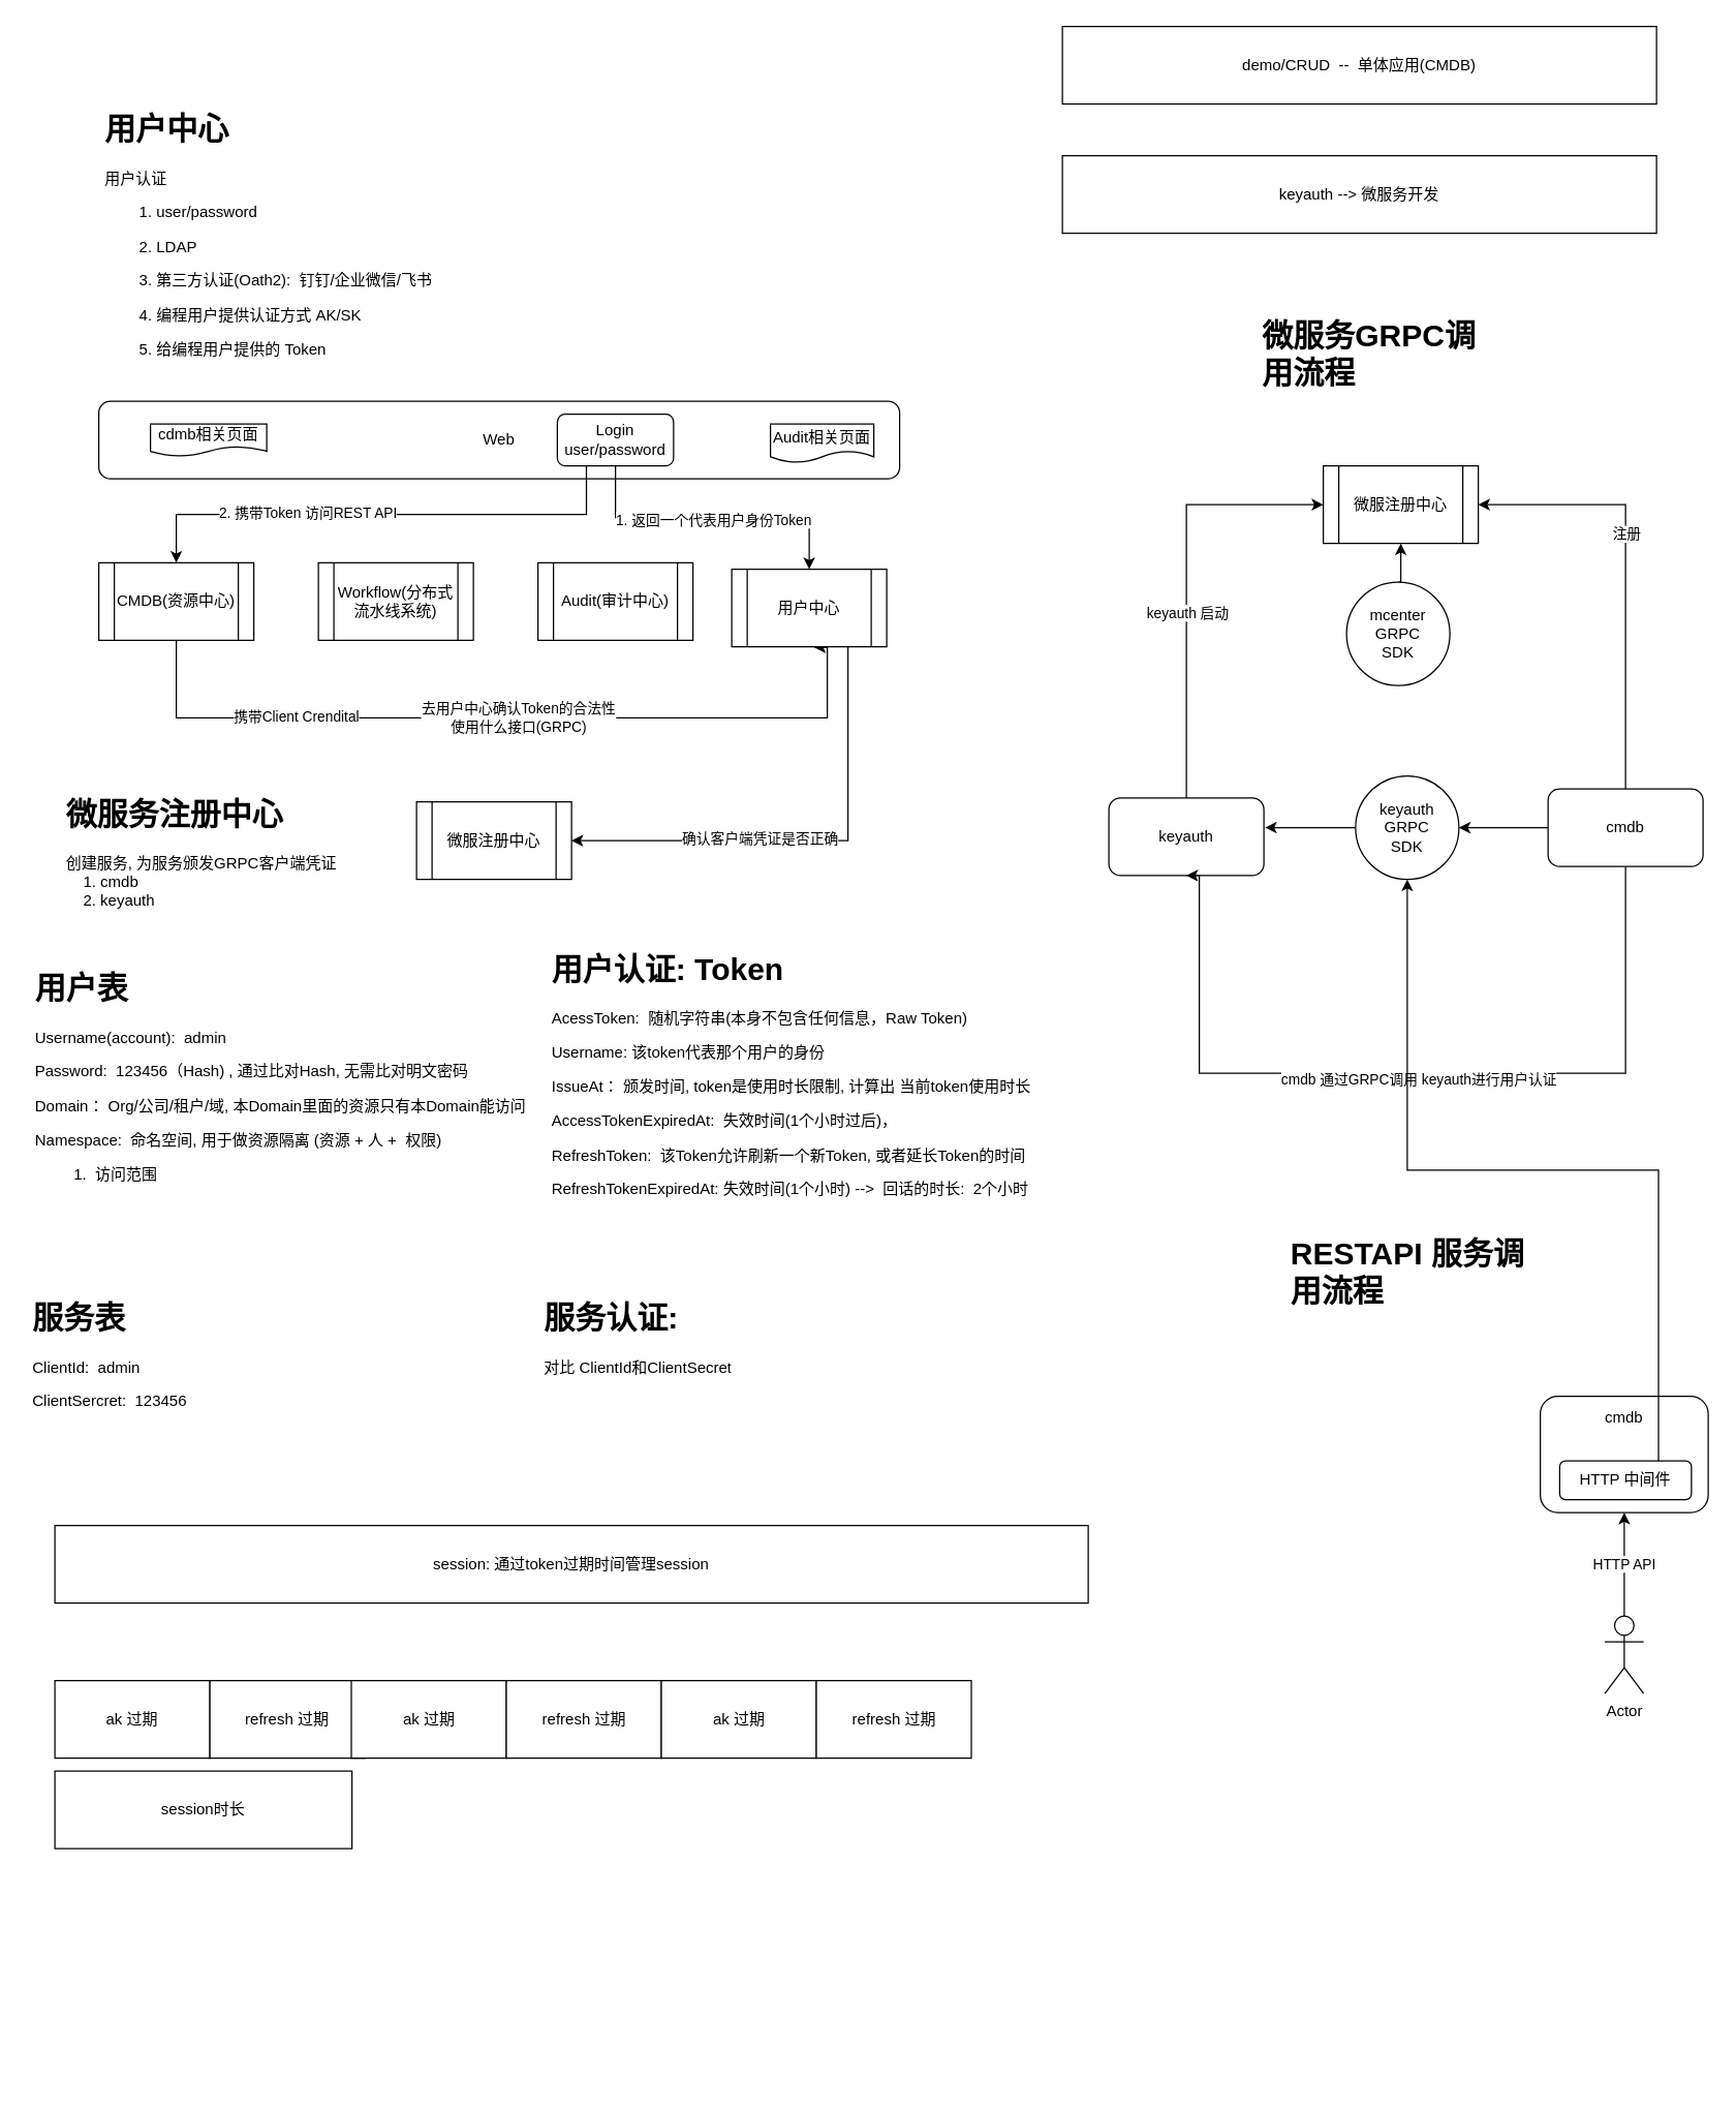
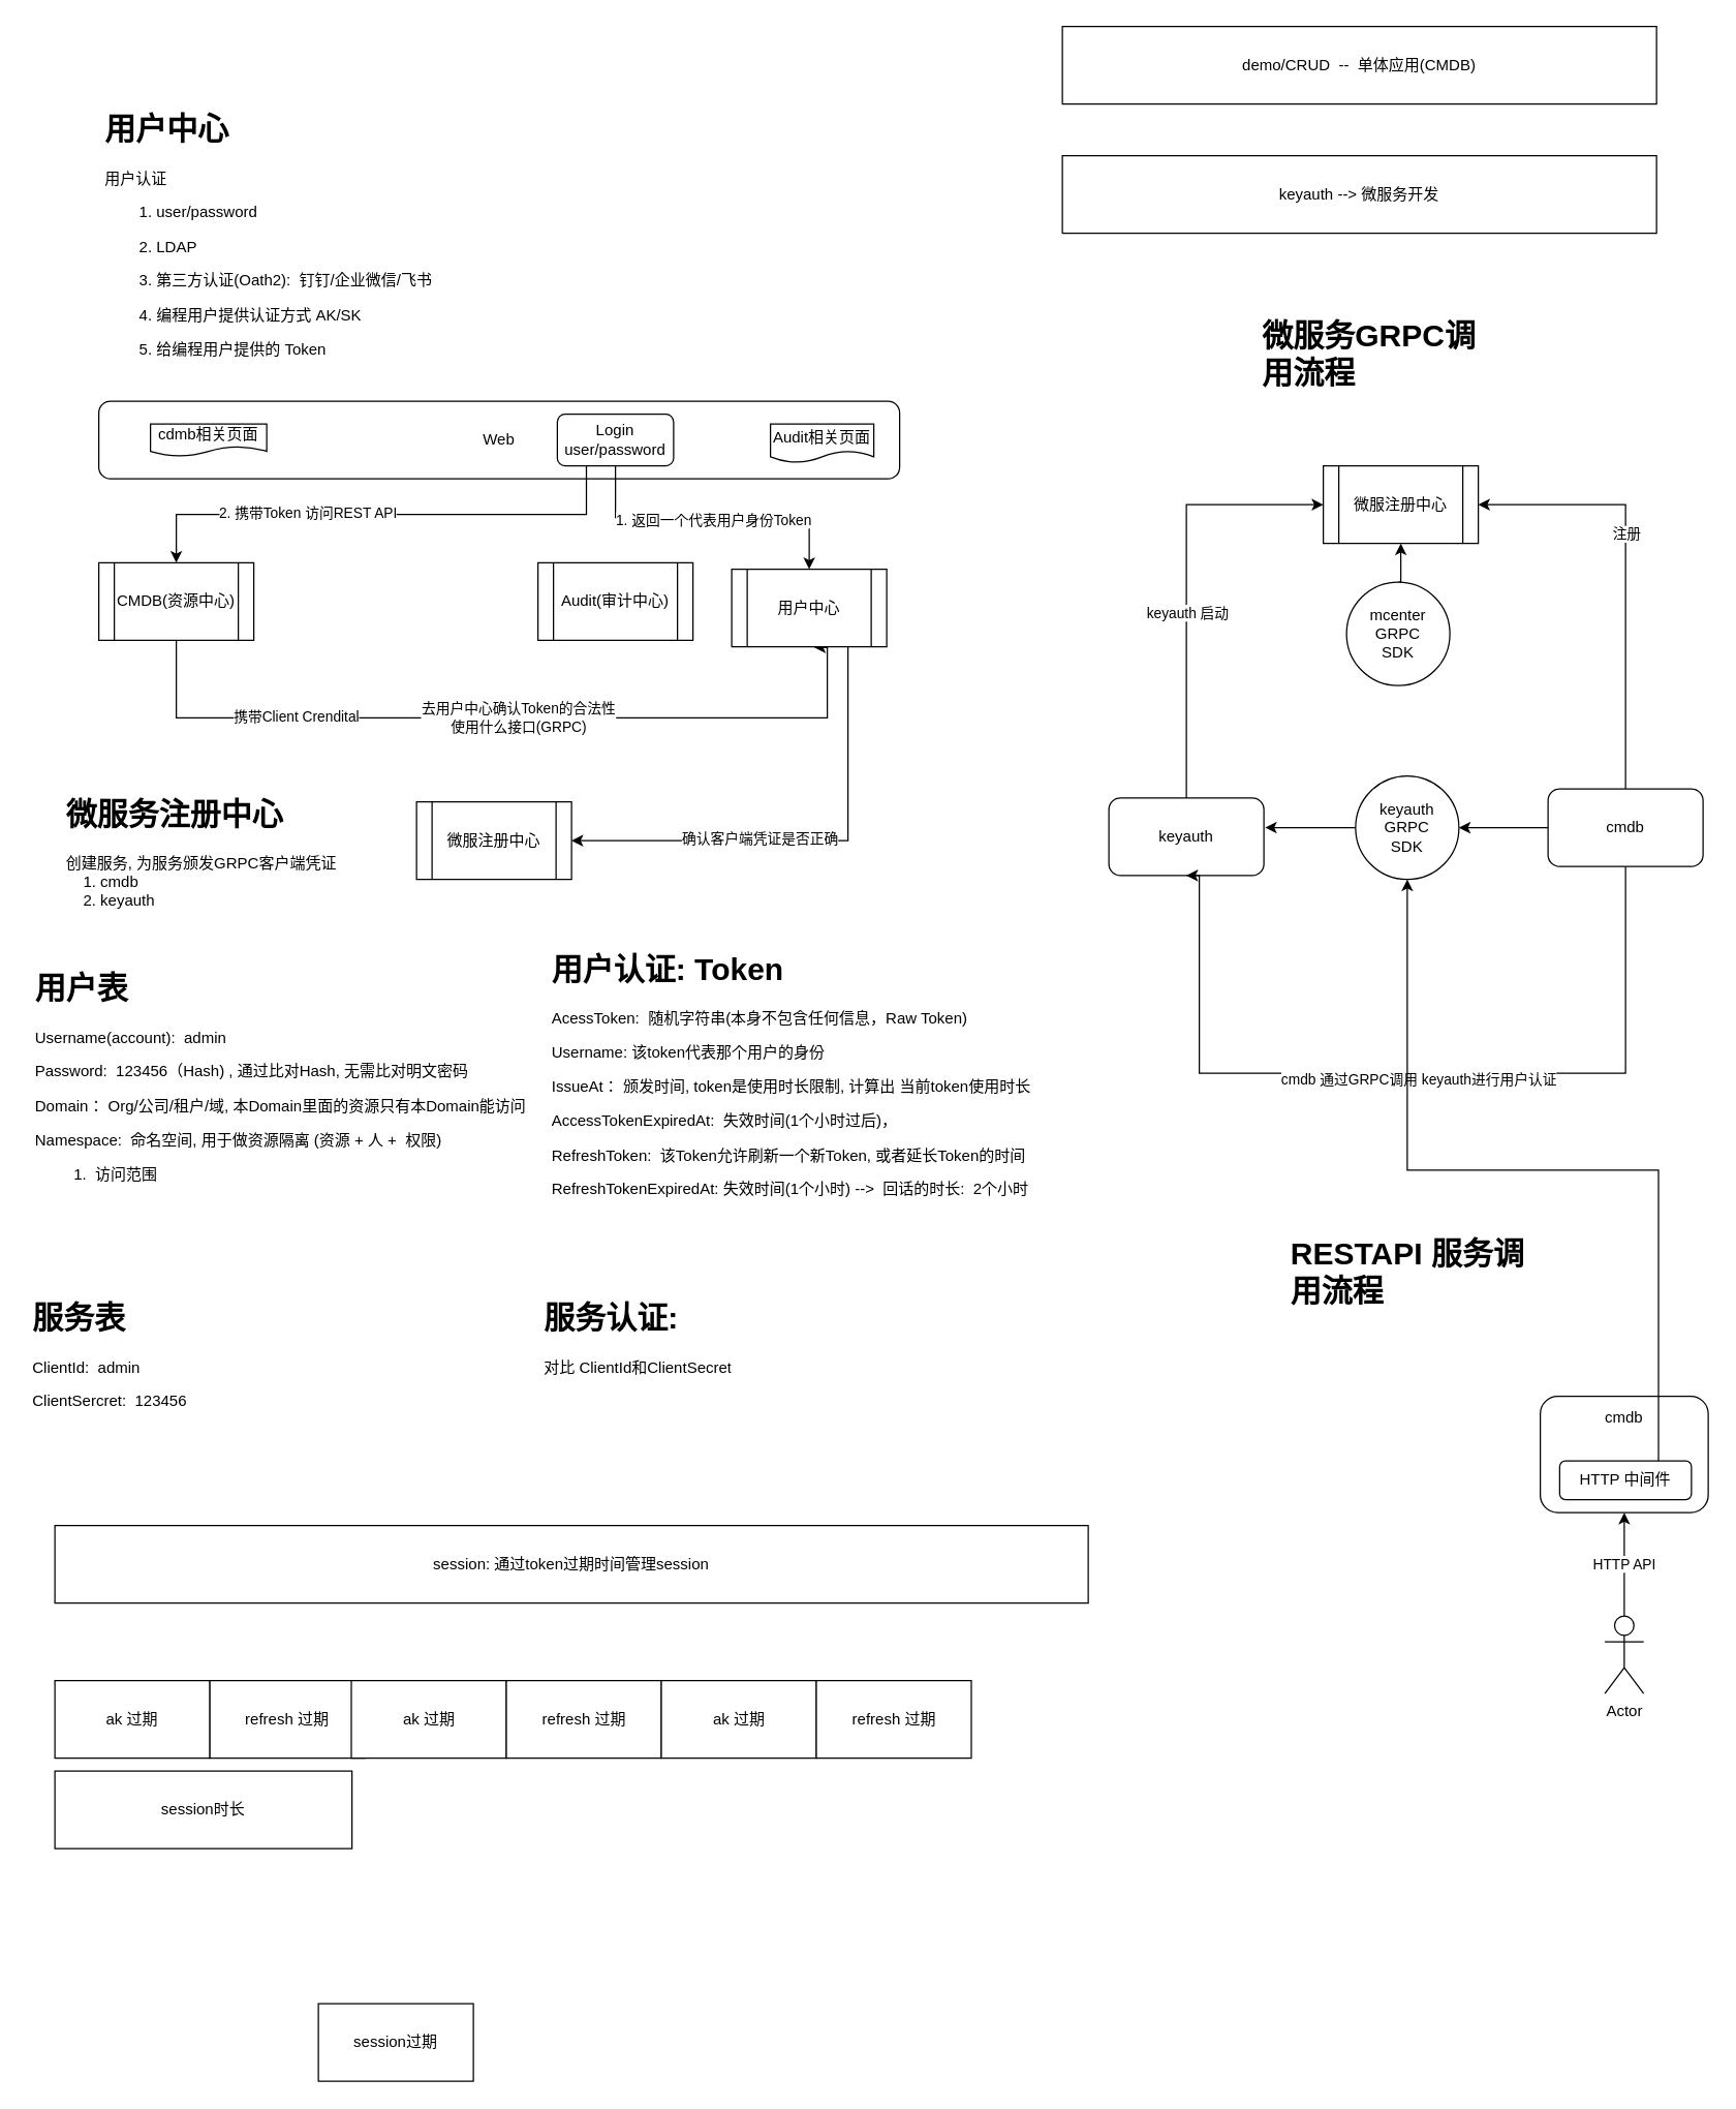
- <mxCell id="7" value="Workflow(分布式流水线系统)" style="shape=process;whiteSpace=wrap;html=1;backgroundOutline=1;" parent="1" vertex="1"><mxGeometry x="246" y="435" width="120" height="60" as="geometry" /></mxCell>
+ <mxCell id="28" value="session过期" style="rounded=0;whiteSpace=wrap;html=1;" vertex="1" parent="1"><mxGeometry x="246" y="1550" width="120" height="60" as="geometry" /></mxCell>
